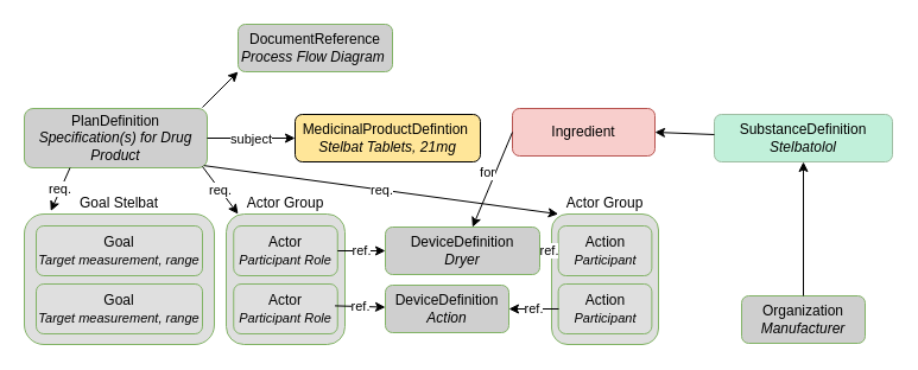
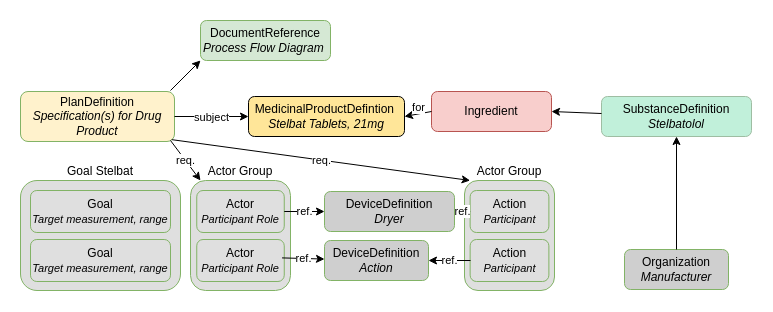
- <mxCell id="12" value="&lt;font style=&quot;&quot;&gt;DocumentReference&lt;br&gt;&lt;i&gt;Process Flow Diagram&amp;nbsp;&lt;/i&gt;&lt;/font&gt;" style="rounded=1;whiteSpace=wrap;html=1;fontSize=12;glass=0;strokeWidth=1;shadow=0;fillColor=#cfcfcf;strokeColor=#82b366;" vertex="1" parent="1"><mxGeometry x="200" y="20" width="130" height="40" as="geometry" /></mxCell>
+ <mxCell id="12" value="&lt;font style=&quot;&quot;&gt;DocumentReference&lt;br&gt;&lt;i&gt;Process Flow Diagram&amp;nbsp;&lt;/i&gt;&lt;/font&gt;" style="rounded=1;whiteSpace=wrap;html=1;fontSize=12;glass=0;strokeWidth=1;shadow=0;fillColor=#d5e8d4;strokeColor=#82b366;" vertex="1" parent="1"><mxGeometry x="200" y="20" width="130" height="40" as="geometry" /></mxCell>
- <mxCell id="3" value="PlanDefinition&lt;br&gt;&lt;i&gt;&lt;font style=&quot;font-size: 12px;&quot;&gt;Specification(s) for Drug Product&lt;/font&gt;&lt;/i&gt;" style="rounded=1;whiteSpace=wrap;html=1;fontSize=12;glass=0;strokeWidth=1;shadow=0;fillColor=#cfcfcf;strokeColor=#82b366;" parent="1" vertex="1"><mxGeometry x="20" y="91" width="154" height="50" as="geometry" /></mxCell>
+ <mxCell id="3" value="PlanDefinition&lt;br&gt;&lt;i&gt;&lt;font style=&quot;font-size: 12px;&quot;&gt;Specification(s) for Drug Product&lt;/font&gt;&lt;/i&gt;" style="rounded=1;whiteSpace=wrap;html=1;fontSize=12;glass=0;strokeWidth=1;shadow=0;fillColor=#fff2cc;strokeColor=#82b366;" parent="1" vertex="1"><mxGeometry x="20" y="91" width="154" height="50" as="geometry" /></mxCell>
- <mxCell id="7" value="for" style="endArrow=classic;html=1;rounded=0;exitX=0;exitY=0.5;exitDx=0;exitDy=0;align=center;verticalAlign=middle;" parent="1" source="6" target="15" edge="1"><mxGeometry x="-0.106" y="-6" width="50" height="50" relative="1" as="geometry"><mxPoint x="471.43" y="130" as="sourcePoint" /><mxPoint x="396" y="120" as="targetPoint" /><mxPoint as="offset" /></mxGeometry></mxCell>
+ <mxCell id="7" value="for" style="endArrow=classic;html=1;rounded=0;entryX=1;entryY=0.5;entryDx=0;entryDy=0;exitX=0;exitY=0.5;exitDx=0;exitDy=0;align=center;verticalAlign=middle;" parent="1" source="6" target="2" edge="1"><mxGeometry x="-0.106" y="-6" width="50" height="50" relative="1" as="geometry"><mxPoint x="471.43" y="130" as="sourcePoint" /><mxPoint x="396" y="120" as="targetPoint" /><mxPoint as="offset" /></mxGeometry></mxCell>
- <mxCell id="13" value="req." style="endArrow=classic;html=1;rounded=0;exitX=0.25;exitY=1;exitDx=0;exitDy=0;entryX=0.139;entryY=-0.023;entryDx=0;entryDy=0;entryPerimeter=0;" parent="1" source="3" edge="1" target="18"><mxGeometry x="0.003" width="50" height="50" relative="1" as="geometry"><mxPoint x="90" y="150" as="sourcePoint" /><mxPoint x="150" y="239" as="targetPoint" /><mxPoint as="offset" /></mxGeometry></mxCell>
